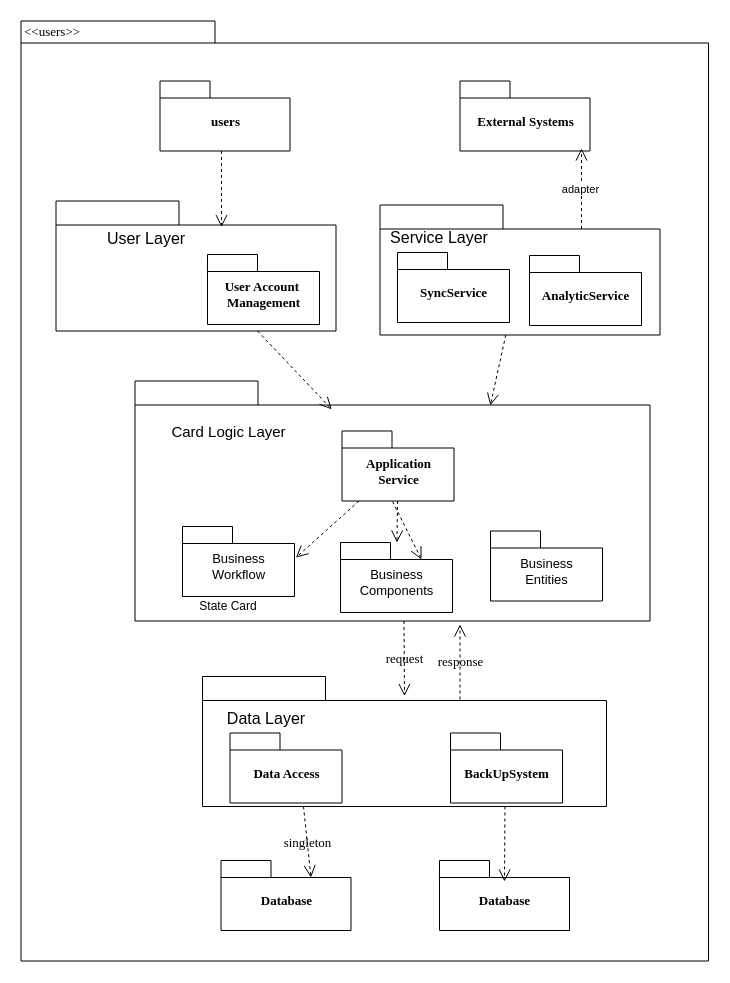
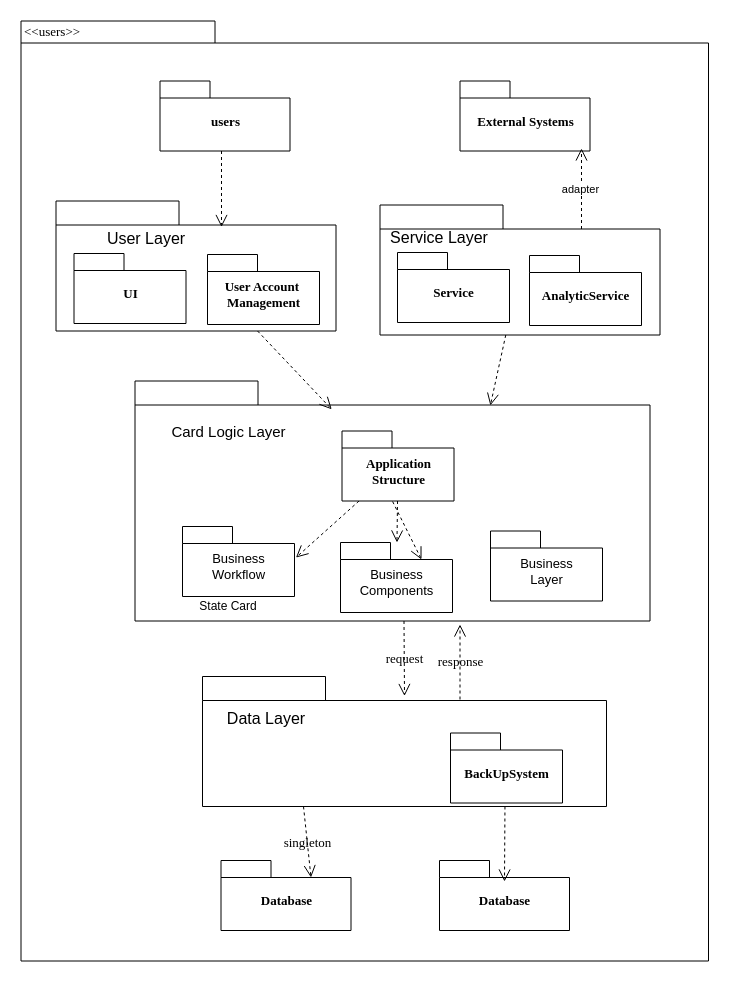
+ <mxCell id="9" value="UI" style="shape=folder;fontStyle=1;spacingTop=10;tabWidth=50;tabHeight=17;tabPosition=left;html=1;rounded=0;shadow=0;comic=0;labelBackgroundColor=none;strokeWidth=1;fontFamily=Verdana;fontSize=13;align=center;" parent="7" vertex="1"><mxGeometry x="18" y="52.5" width="112" height="70" as="geometry" /></mxCell>
- <mxCell id="14" value="SyncService" style="shape=folder;fontStyle=1;spacingTop=10;tabWidth=50;tabHeight=17;tabPosition=left;html=1;rounded=0;shadow=0;comic=0;labelBackgroundColor=none;strokeWidth=1;fontFamily=Verdana;fontSize=13;align=center;" parent="12" vertex="1"><mxGeometry x="17.5" y="47.5" width="112" height="70" as="geometry" /></mxCell>
+ <mxCell id="14" value="Service" style="shape=folder;fontStyle=1;spacingTop=10;tabWidth=50;tabHeight=17;tabPosition=left;html=1;rounded=0;shadow=0;comic=0;labelBackgroundColor=none;strokeWidth=1;fontFamily=Verdana;fontSize=13;align=center;" parent="12" vertex="1"><mxGeometry x="17.5" y="47.5" width="112" height="70" as="geometry" /></mxCell>
- <mxCell id="20" value="Application&lt;br style=&quot;font-size: 13px;&quot;&gt;Service" style="shape=folder;fontStyle=1;spacingTop=10;tabWidth=50;tabHeight=17;tabPosition=left;html=1;rounded=0;shadow=0;comic=0;labelBackgroundColor=none;strokeColor=#000000;strokeWidth=1;fillColor=#ffffff;fontFamily=Verdana;fontSize=13;fontColor=#000000;align=center;" parent="1" vertex="1"><mxGeometry x="341.5" y="430.5" width="112" height="70" as="geometry" /></mxCell>
+ <mxCell id="20" value="Application&lt;br style=&quot;font-size: 13px;&quot;&gt;Structure" style="shape=folder;fontStyle=1;spacingTop=10;tabWidth=50;tabHeight=17;tabPosition=left;html=1;rounded=0;shadow=0;comic=0;labelBackgroundColor=none;strokeColor=#000000;strokeWidth=1;fillColor=#ffffff;fontFamily=Verdana;fontSize=13;fontColor=#000000;align=center;" parent="1" vertex="1"><mxGeometry x="341.5" y="430.5" width="112" height="70" as="geometry" /></mxCell>
- <mxCell id="22" value="&lt;span style=&quot;font-family: Helvetica; font-size: 13px; font-weight: 400; text-wrap: wrap;&quot;&gt;Business Entities&lt;/span&gt;" style="shape=folder;fontStyle=1;spacingTop=10;tabWidth=50;tabHeight=17;tabPosition=left;html=1;rounded=0;shadow=0;comic=0;labelBackgroundColor=none;strokeColor=#000000;strokeWidth=1;fillColor=#ffffff;fontFamily=Verdana;fontSize=13;fontColor=#000000;align=center;" parent="1" vertex="1"><mxGeometry x="490" y="530.5" width="112" height="70" as="geometry" /></mxCell>
+ <mxCell id="22" value="&lt;span style=&quot;font-family: Helvetica; font-size: 13px; font-weight: 400; text-wrap: wrap;&quot;&gt;Business Layer&lt;/span&gt;" style="shape=folder;fontStyle=1;spacingTop=10;tabWidth=50;tabHeight=17;tabPosition=left;html=1;rounded=0;shadow=0;comic=0;labelBackgroundColor=none;strokeColor=#000000;strokeWidth=1;fillColor=#ffffff;fontFamily=Verdana;fontSize=13;fontColor=#000000;align=center;" parent="1" vertex="1"><mxGeometry x="490" y="530.5" width="112" height="70" as="geometry" /></mxCell>
- <mxCell id="25" value="Data Access" style="shape=folder;fontStyle=1;spacingTop=10;tabWidth=50;tabHeight=17;tabPosition=left;html=1;rounded=0;shadow=0;comic=0;labelBackgroundColor=none;strokeWidth=1;fontFamily=Verdana;fontSize=13;align=center;" parent="1" vertex="1"><mxGeometry x="229.5" y="732.5" width="112" height="70" as="geometry" /></mxCell>
